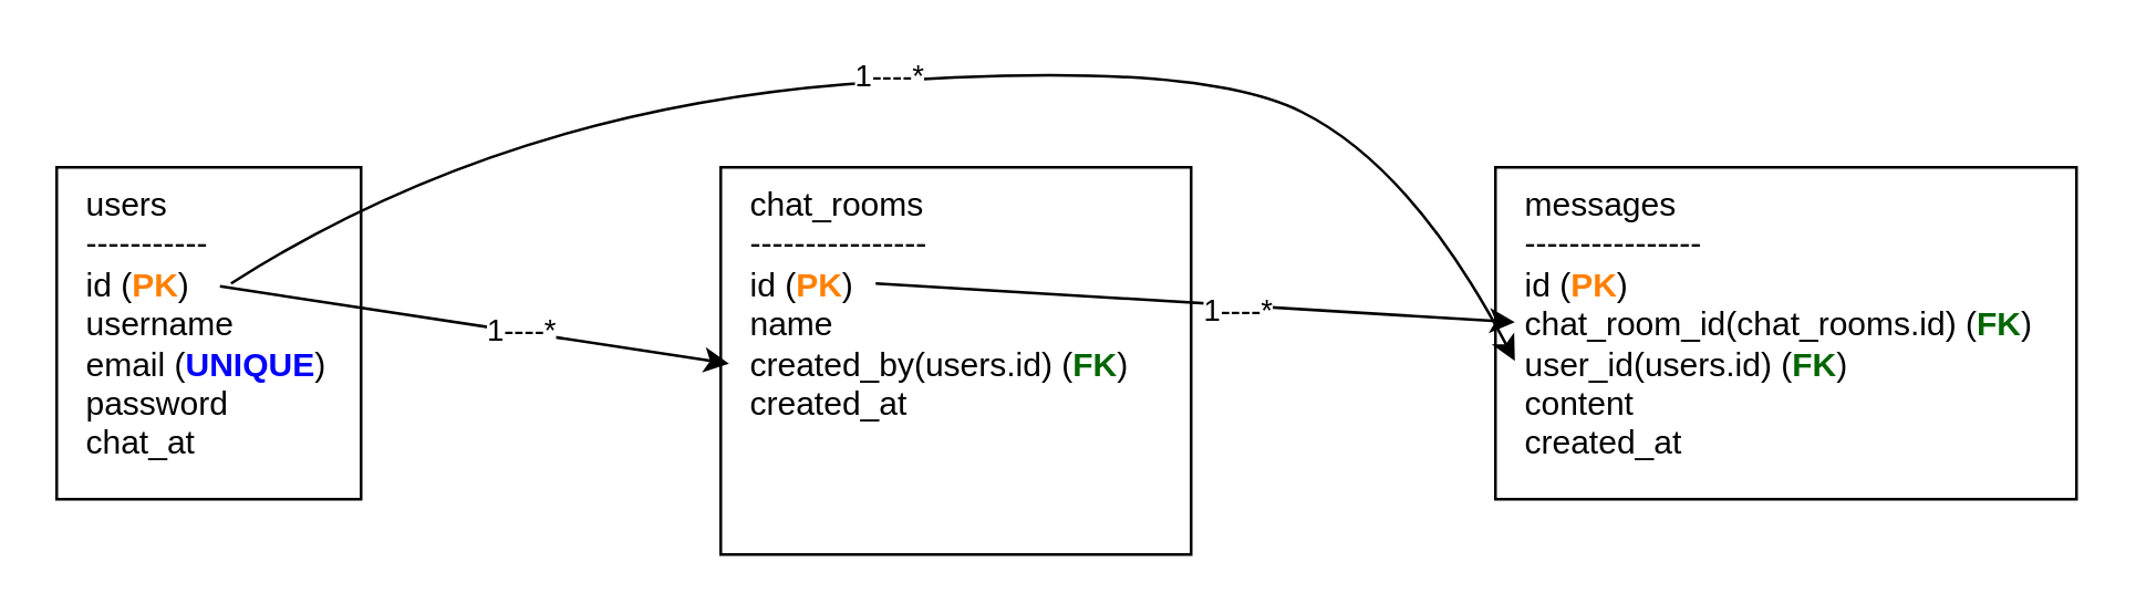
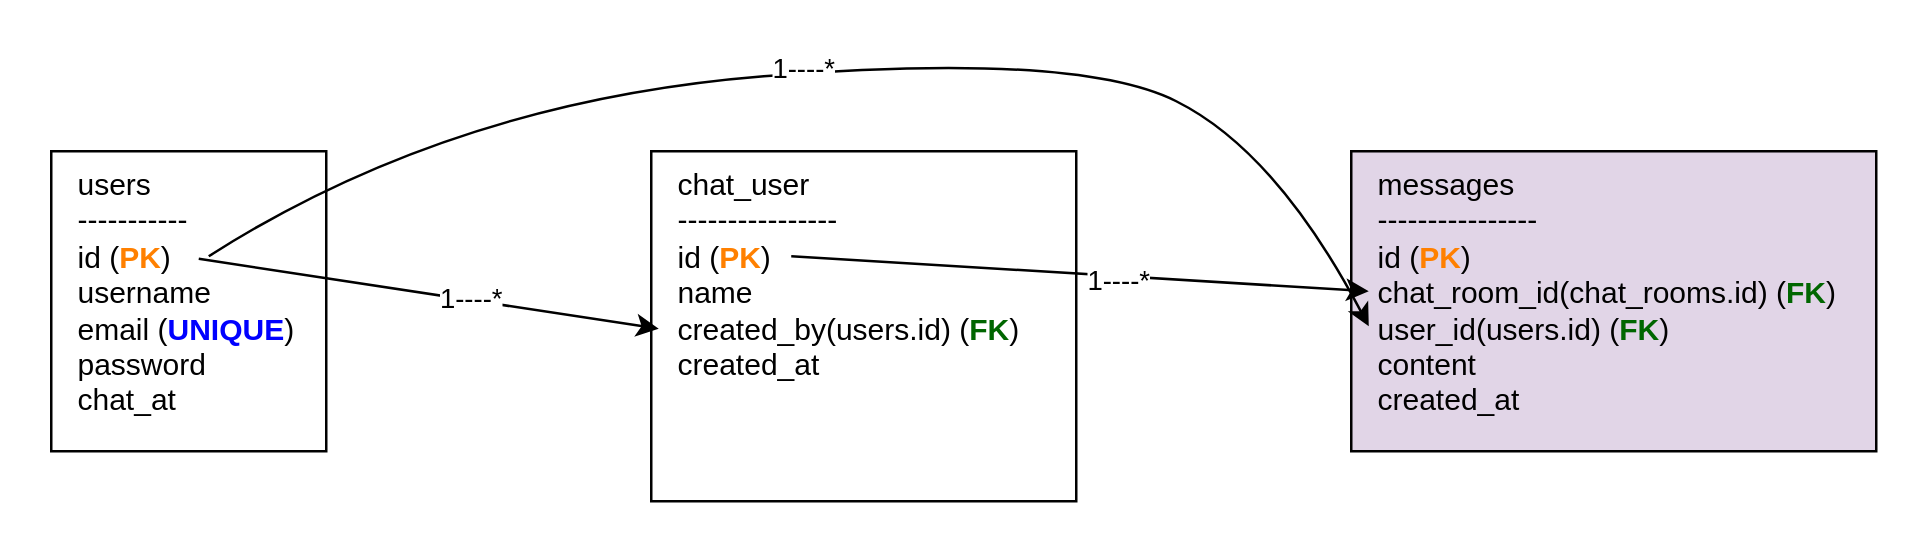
- <mxCell id="4" value="chat_rooms&lt;div&gt;----------------&lt;/div&gt;&lt;div&gt;id (&lt;b style=&quot;color: light-dark(rgb(0, 0, 0), rgb(255, 255, 255)); background-color: transparent;&quot;&gt;&lt;font style=&quot;color: rgb(255, 128, 0);&quot;&gt;PK&lt;/font&gt;&lt;/b&gt;&lt;span style=&quot;color: light-dark(rgb(0, 0, 0), rgb(255, 255, 255)); background-color: transparent;&quot;&gt;)&lt;/span&gt;&lt;/div&gt;&lt;div&gt;name&lt;/div&gt;&lt;div&gt;created_by(users.id) (&lt;b style=&quot;background-color: transparent; color: light-dark(rgb(0, 0, 0), rgb(255, 255, 255));&quot;&gt;&lt;font style=&quot;color: rgb(0, 102, 0);&quot;&gt;FK&lt;/font&gt;&lt;/b&gt;&lt;span style=&quot;background-color: transparent; color: light-dark(rgb(0, 0, 0), rgb(255, 255, 255));&quot;&gt;)&lt;/span&gt;&lt;/div&gt;&lt;div&gt;created_at&lt;/div&gt;" style="whiteSpace=wrap;html=1;align=left;spacingLeft=9;verticalAlign=top;" vertex="1" parent="1"><mxGeometry x="260" y="60" width="170" height="140" as="geometry" /></mxCell>
+ <mxCell id="4" value="chat_user&lt;div&gt;----------------&lt;/div&gt;&lt;div&gt;id (&lt;b style=&quot;color: light-dark(rgb(0, 0, 0), rgb(255, 255, 255)); background-color: transparent;&quot;&gt;&lt;font style=&quot;color: rgb(255, 128, 0);&quot;&gt;PK&lt;/font&gt;&lt;/b&gt;&lt;span style=&quot;color: light-dark(rgb(0, 0, 0), rgb(255, 255, 255)); background-color: transparent;&quot;&gt;)&lt;/span&gt;&lt;/div&gt;&lt;div&gt;name&lt;/div&gt;&lt;div&gt;created_by(users.id) (&lt;b style=&quot;background-color: transparent; color: light-dark(rgb(0, 0, 0), rgb(255, 255, 255));&quot;&gt;&lt;font style=&quot;color: rgb(0, 102, 0);&quot;&gt;FK&lt;/font&gt;&lt;/b&gt;&lt;span style=&quot;background-color: transparent; color: light-dark(rgb(0, 0, 0), rgb(255, 255, 255));&quot;&gt;)&lt;/span&gt;&lt;/div&gt;&lt;div&gt;created_at&lt;/div&gt;" style="whiteSpace=wrap;html=1;align=left;spacingLeft=9;verticalAlign=top;" vertex="1" parent="1"><mxGeometry x="260" y="60" width="170" height="140" as="geometry" /></mxCell>
- <mxCell id="2" value="messages&lt;div&gt;----------------&lt;/div&gt;&lt;div&gt;id (&lt;b style=&quot;color: light-dark(rgb(0, 0, 0), rgb(255, 255, 255)); background-color: transparent;&quot;&gt;&lt;font style=&quot;color: rgb(255, 128, 0);&quot;&gt;PK&lt;/font&gt;&lt;/b&gt;&lt;span style=&quot;color: light-dark(rgb(0, 0, 0), rgb(255, 255, 255)); background-color: transparent;&quot;&gt;)&lt;/span&gt;&lt;/div&gt;&lt;div&gt;chat_room_id(chat_rooms.id) (&lt;b style=&quot;background-color: transparent; color: light-dark(rgb(0, 0, 0), rgb(255, 255, 255));&quot;&gt;&lt;font style=&quot;color: rgb(0, 102, 0);&quot;&gt;FK&lt;/font&gt;&lt;/b&gt;&lt;span style=&quot;background-color: transparent; color: light-dark(rgb(0, 0, 0), rgb(255, 255, 255));&quot;&gt;)&lt;/span&gt;&lt;/div&gt;&lt;div&gt;user_id(users.id) (&lt;b style=&quot;background-color: transparent; color: light-dark(rgb(0, 0, 0), rgb(255, 255, 255));&quot;&gt;&lt;font style=&quot;color: rgb(0, 102, 0);&quot;&gt;FK&lt;/font&gt;&lt;/b&gt;&lt;span style=&quot;background-color: transparent; color: light-dark(rgb(0, 0, 0), rgb(255, 255, 255));&quot;&gt;)&lt;/span&gt;&lt;/div&gt;&lt;div&gt;content&lt;/div&gt;&lt;div&gt;created_at&lt;/div&gt;" style="whiteSpace=wrap;html=1;align=left;spacingLeft=9;verticalAlign=top;" vertex="1" parent="1"><mxGeometry x="540" y="60" width="210" height="120" as="geometry" /></mxCell>
+ <mxCell id="2" value="messages&lt;div&gt;----------------&lt;/div&gt;&lt;div&gt;id (&lt;b style=&quot;color: light-dark(rgb(0, 0, 0), rgb(255, 255, 255)); background-color: transparent;&quot;&gt;&lt;font style=&quot;color: rgb(255, 128, 0);&quot;&gt;PK&lt;/font&gt;&lt;/b&gt;&lt;span style=&quot;color: light-dark(rgb(0, 0, 0), rgb(255, 255, 255)); background-color: transparent;&quot;&gt;)&lt;/span&gt;&lt;/div&gt;&lt;div&gt;chat_room_id(chat_rooms.id) (&lt;b style=&quot;background-color: transparent; color: light-dark(rgb(0, 0, 0), rgb(255, 255, 255));&quot;&gt;&lt;font style=&quot;color: rgb(0, 102, 0);&quot;&gt;FK&lt;/font&gt;&lt;/b&gt;&lt;span style=&quot;background-color: transparent; color: light-dark(rgb(0, 0, 0), rgb(255, 255, 255));&quot;&gt;)&lt;/span&gt;&lt;/div&gt;&lt;div&gt;user_id(users.id) (&lt;b style=&quot;background-color: transparent; color: light-dark(rgb(0, 0, 0), rgb(255, 255, 255));&quot;&gt;&lt;font style=&quot;color: rgb(0, 102, 0);&quot;&gt;FK&lt;/font&gt;&lt;/b&gt;&lt;span style=&quot;background-color: transparent; color: light-dark(rgb(0, 0, 0), rgb(255, 255, 255));&quot;&gt;)&lt;/span&gt;&lt;/div&gt;&lt;div&gt;content&lt;/div&gt;&lt;div&gt;created_at&lt;/div&gt;" style="whiteSpace=wrap;html=1;align=left;spacingLeft=9;verticalAlign=top;fillColor=#e1d5e7;" vertex="1" parent="1"><mxGeometry x="540" y="60" width="210" height="120" as="geometry" /></mxCell>
